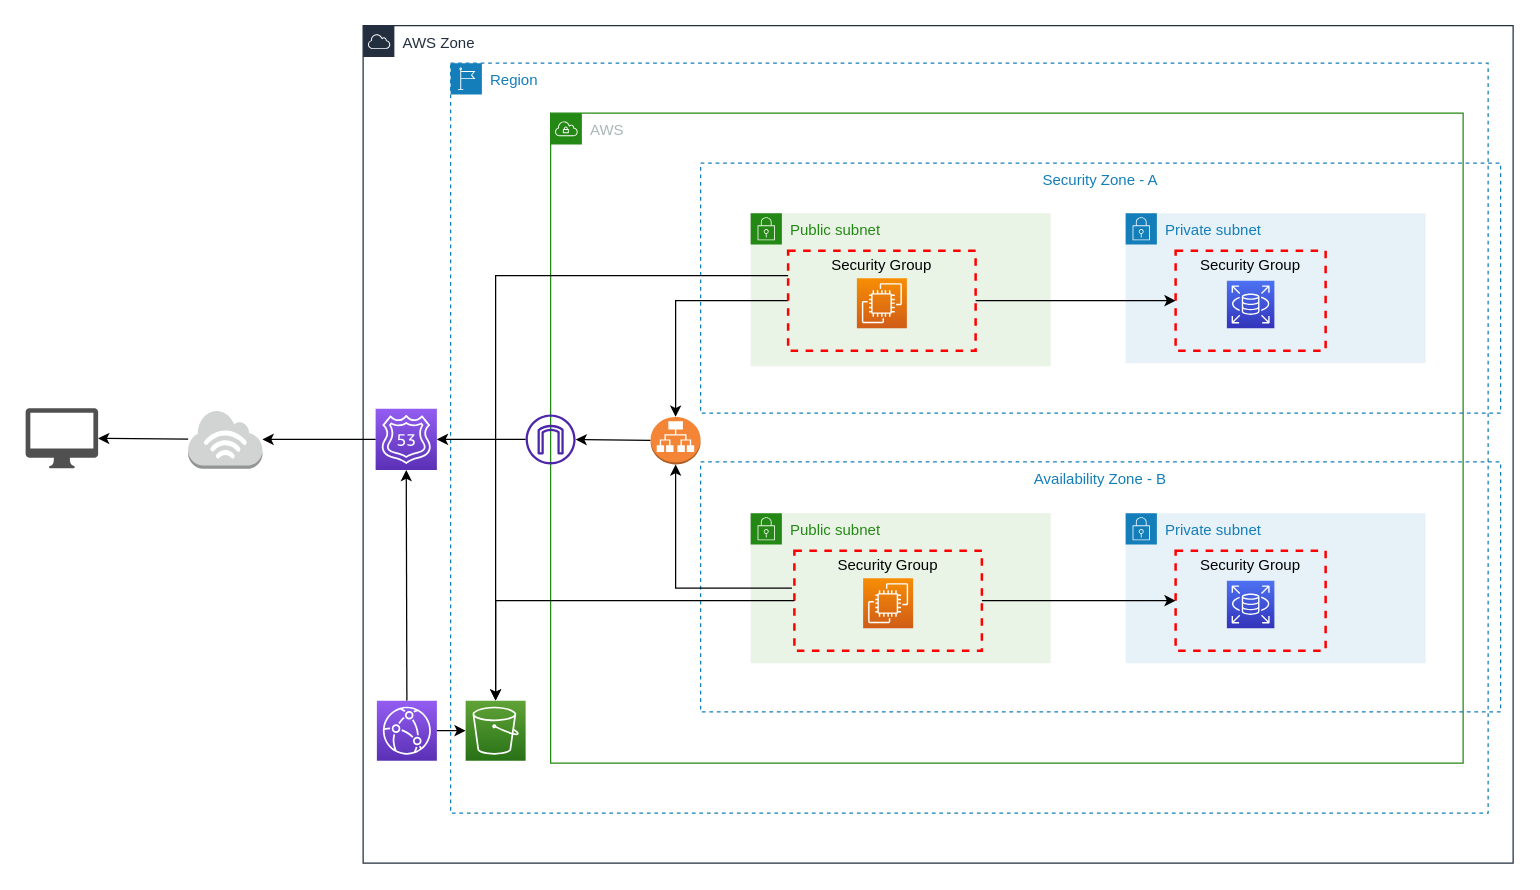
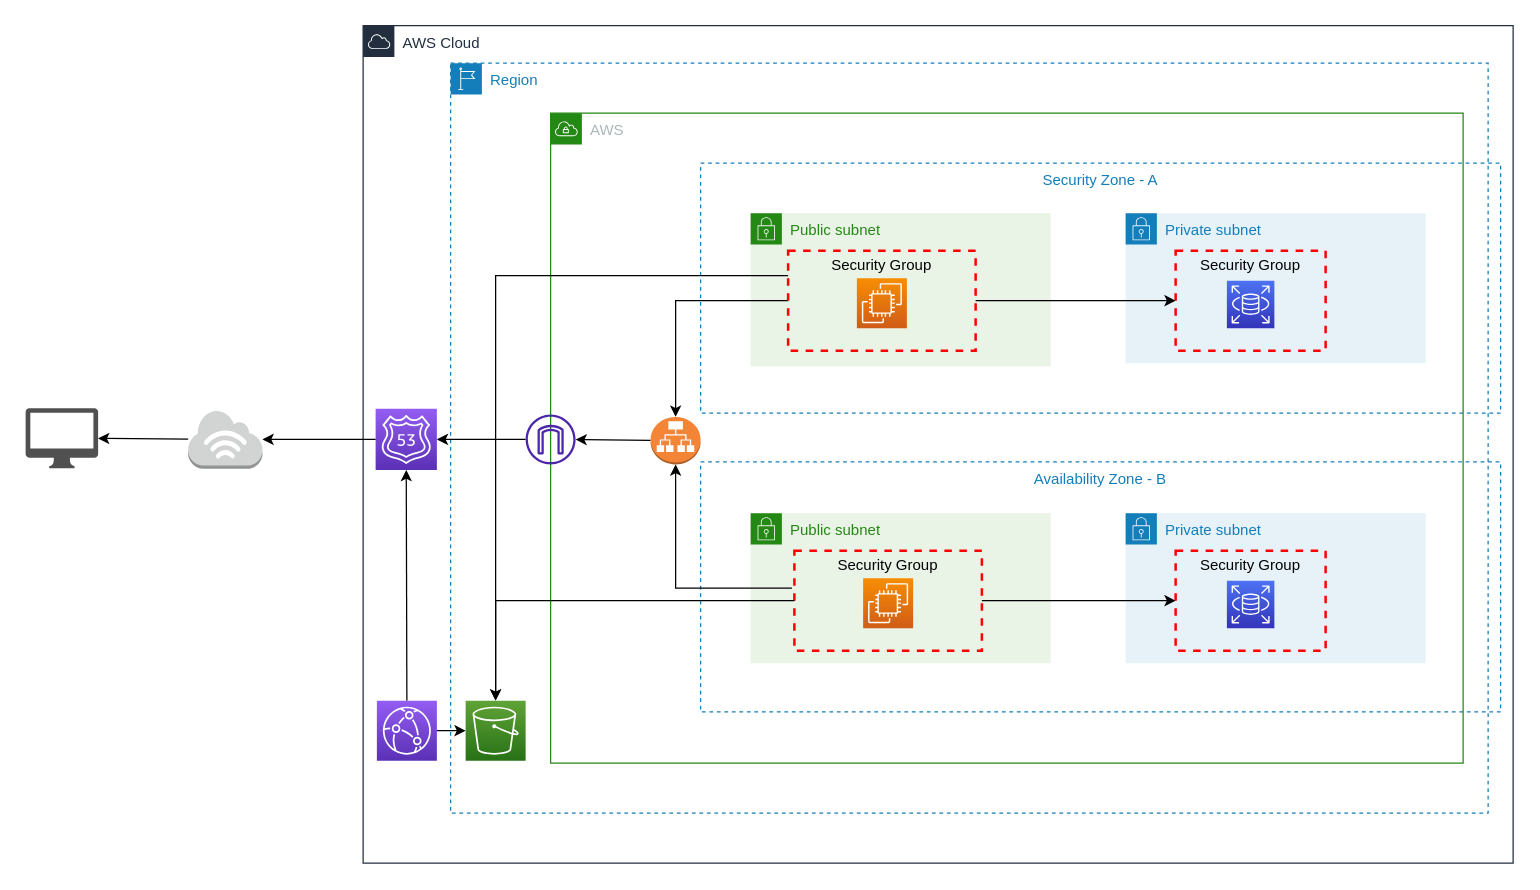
- <mxCell id="2" value="AWS Zone" style="points=[[0,0],[0.25,0],[0.5,0],[0.75,0],[1,0],[1,0.25],[1,0.5],[1,0.75],[1,1],[0.75,1],[0.5,1],[0.25,1],[0,1],[0,0.75],[0,0.5],[0,0.25]];outlineConnect=0;gradientColor=none;html=1;whiteSpace=wrap;fontSize=12;fontStyle=0;container=1;pointerEvents=0;collapsible=0;recursiveResize=0;shape=mxgraph.aws4.group;grIcon=mxgraph.aws4.group_aws_cloud;strokeColor=#232F3E;fillColor=none;verticalAlign=top;align=left;spacingLeft=30;fontColor=#232F3E;dashed=0;" vertex="1" parent="1"><mxGeometry x="290" y="20" width="920" height="670" as="geometry" /></mxCell>
+ <mxCell id="2" value="AWS Cloud" style="points=[[0,0],[0.25,0],[0.5,0],[0.75,0],[1,0],[1,0.25],[1,0.5],[1,0.75],[1,1],[0.75,1],[0.5,1],[0.25,1],[0,1],[0,0.75],[0,0.5],[0,0.25]];outlineConnect=0;gradientColor=none;html=1;whiteSpace=wrap;fontSize=12;fontStyle=0;container=1;pointerEvents=0;collapsible=0;recursiveResize=0;shape=mxgraph.aws4.group;grIcon=mxgraph.aws4.group_aws_cloud;strokeColor=#232F3E;fillColor=none;verticalAlign=top;align=left;spacingLeft=30;fontColor=#232F3E;dashed=0;" vertex="1" parent="1"><mxGeometry x="290" y="20" width="920" height="670" as="geometry" /></mxCell>
